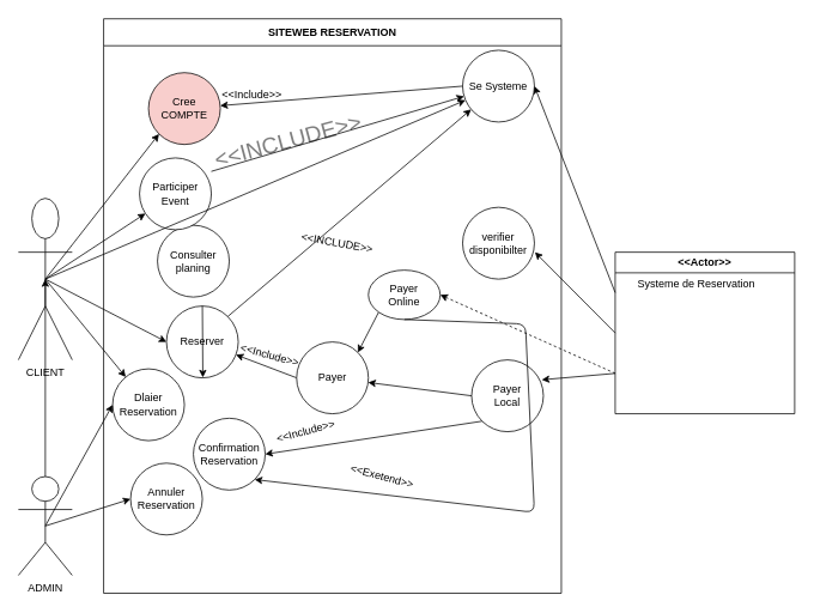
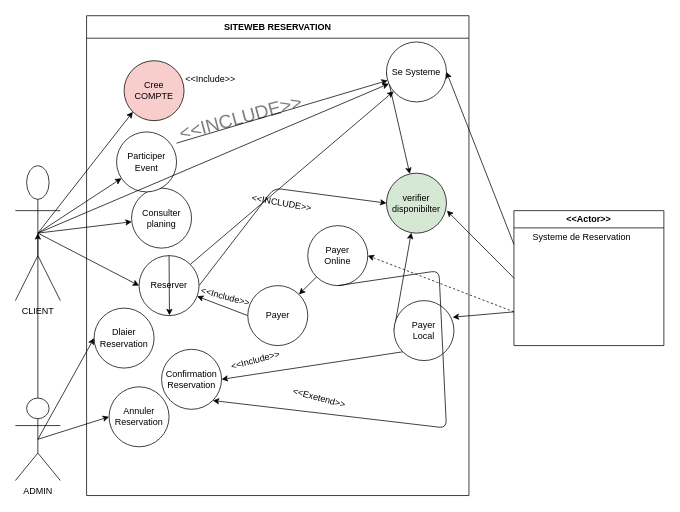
- <mxCell id="5" style="edgeStyle=none;html=1;exitX=0;exitY=0.5;exitDx=0;exitDy=0;" edge="1" parent="2" source="6" target="3"><mxGeometry relative="1" as="geometry" /></mxCell>
+ <mxCell id="5" style="edgeStyle=none;html=1;exitX=0;exitY=0.5;exitDx=0;exitDy=0;" edge="1" parent="2" source="6" target="13"><mxGeometry relative="1" as="geometry" /></mxCell>
+ <mxCell id="8" style="edgeStyle=none;html=1;exitX=1;exitY=0.5;exitDx=0;exitDy=0;entryX=0;entryY=0.5;entryDx=0;entryDy=0;fontSize=12;" edge="1" parent="2" source="9" target="13"><mxGeometry relative="1" as="geometry"><Array as="points"><mxPoint x="250" y="230" /></Array></mxGeometry></mxCell>
- <mxCell id="13" value="verifier&lt;br&gt;disponibilter" style="ellipse;whiteSpace=wrap;html=1;aspect=fixed;fontSize=12;" vertex="1" parent="2"><mxGeometry x="400" y="210" width="80" height="80" as="geometry" /></mxCell>
+ <mxCell id="13" value="verifier&lt;br&gt;disponibilter" style="ellipse;whiteSpace=wrap;html=1;aspect=fixed;fontSize=12;fillColor=#d5e8d4;" vertex="1" parent="2"><mxGeometry x="400" y="210" width="80" height="80" as="geometry" /></mxCell>
- <mxCell id="20" value="Payer&lt;br&gt;Online" style="ellipse;whiteSpace=wrap;html=1;fontSize=12;" vertex="1" parent="2"><mxGeometry x="295" y="280" width="80" height="55" as="geometry" /></mxCell>
+ <mxCell id="20" value="Payer&lt;br&gt;Online" style="ellipse;whiteSpace=wrap;html=1;fontSize=12;" vertex="1" parent="2"><mxGeometry x="295" y="280" width="80" height="80" as="geometry" /></mxCell>
- <mxCell id="33" style="edgeStyle=none;html=1;exitX=0.5;exitY=0.5;exitDx=0;exitDy=0;exitPerimeter=0;fontSize=12;" edge="1" parent="1" source="35" target="28"><mxGeometry relative="1" as="geometry" /></mxCell>
+ <mxCell id="33" style="edgeStyle=none;html=1;exitX=0.5;exitY=0.5;exitDx=0;exitDy=0;exitPerimeter=0;fontSize=12;" edge="1" parent="1" source="35" target="11"><mxGeometry relative="1" as="geometry" /></mxCell>
- <mxCell id="21" style="edgeStyle=none;html=1;exitX=0;exitY=0.5;exitDx=0;exitDy=0;fontSize=12;" edge="1" parent="2" source="23" target="17"><mxGeometry relative="1" as="geometry" /></mxCell>
+ <mxCell id="21" style="edgeStyle=none;html=1;exitX=0;exitY=0.5;exitDx=0;exitDy=0;fontSize=12;" edge="1" parent="2" source="23" target="13"><mxGeometry relative="1" as="geometry" /></mxCell>
